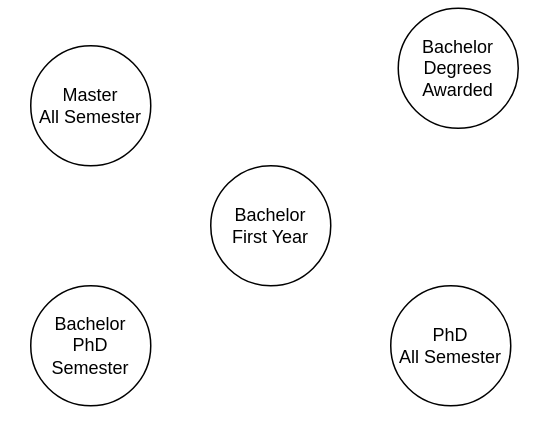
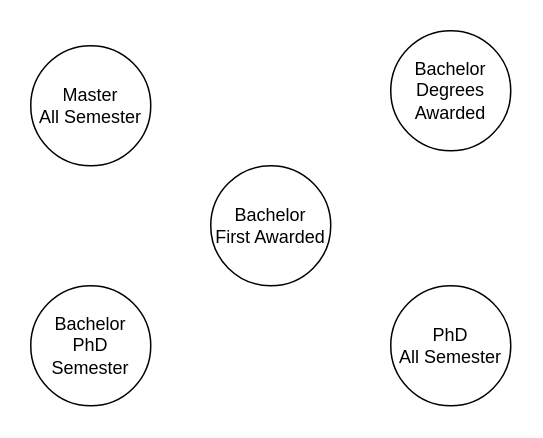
- <mxCell id="6" value="&lt;div&gt;Bachelor&lt;/div&gt;&lt;div&gt;Degrees Awarded&lt;/div&gt;" style="ellipse;whiteSpace=wrap;html=1;aspect=fixed;" vertex="1" parent="1"><mxGeometry x="265" y="5" width="80" height="80" as="geometry" /></mxCell>
+ <mxCell id="6" value="&lt;div&gt;Bachelor&lt;/div&gt;&lt;div&gt;Degrees Awarded&lt;/div&gt;" style="ellipse;whiteSpace=wrap;html=1;aspect=fixed;" vertex="1" parent="1"><mxGeometry x="260" y="20" width="80" height="80" as="geometry" /></mxCell>
- <mxCell id="2" value="&lt;div&gt;Bachelor&lt;/div&gt;&lt;div&gt;First Year&lt;br&gt;&lt;/div&gt;" style="ellipse;whiteSpace=wrap;html=1;aspect=fixed;" vertex="1" parent="1"><mxGeometry x="140" y="110" width="80" height="80" as="geometry" /></mxCell>
+ <mxCell id="2" value="&lt;div&gt;Bachelor&lt;/div&gt;&lt;div&gt;First Awarded&lt;br&gt;&lt;/div&gt;" style="ellipse;whiteSpace=wrap;html=1;aspect=fixed;" vertex="1" parent="1"><mxGeometry x="140" y="110" width="80" height="80" as="geometry" /></mxCell>
